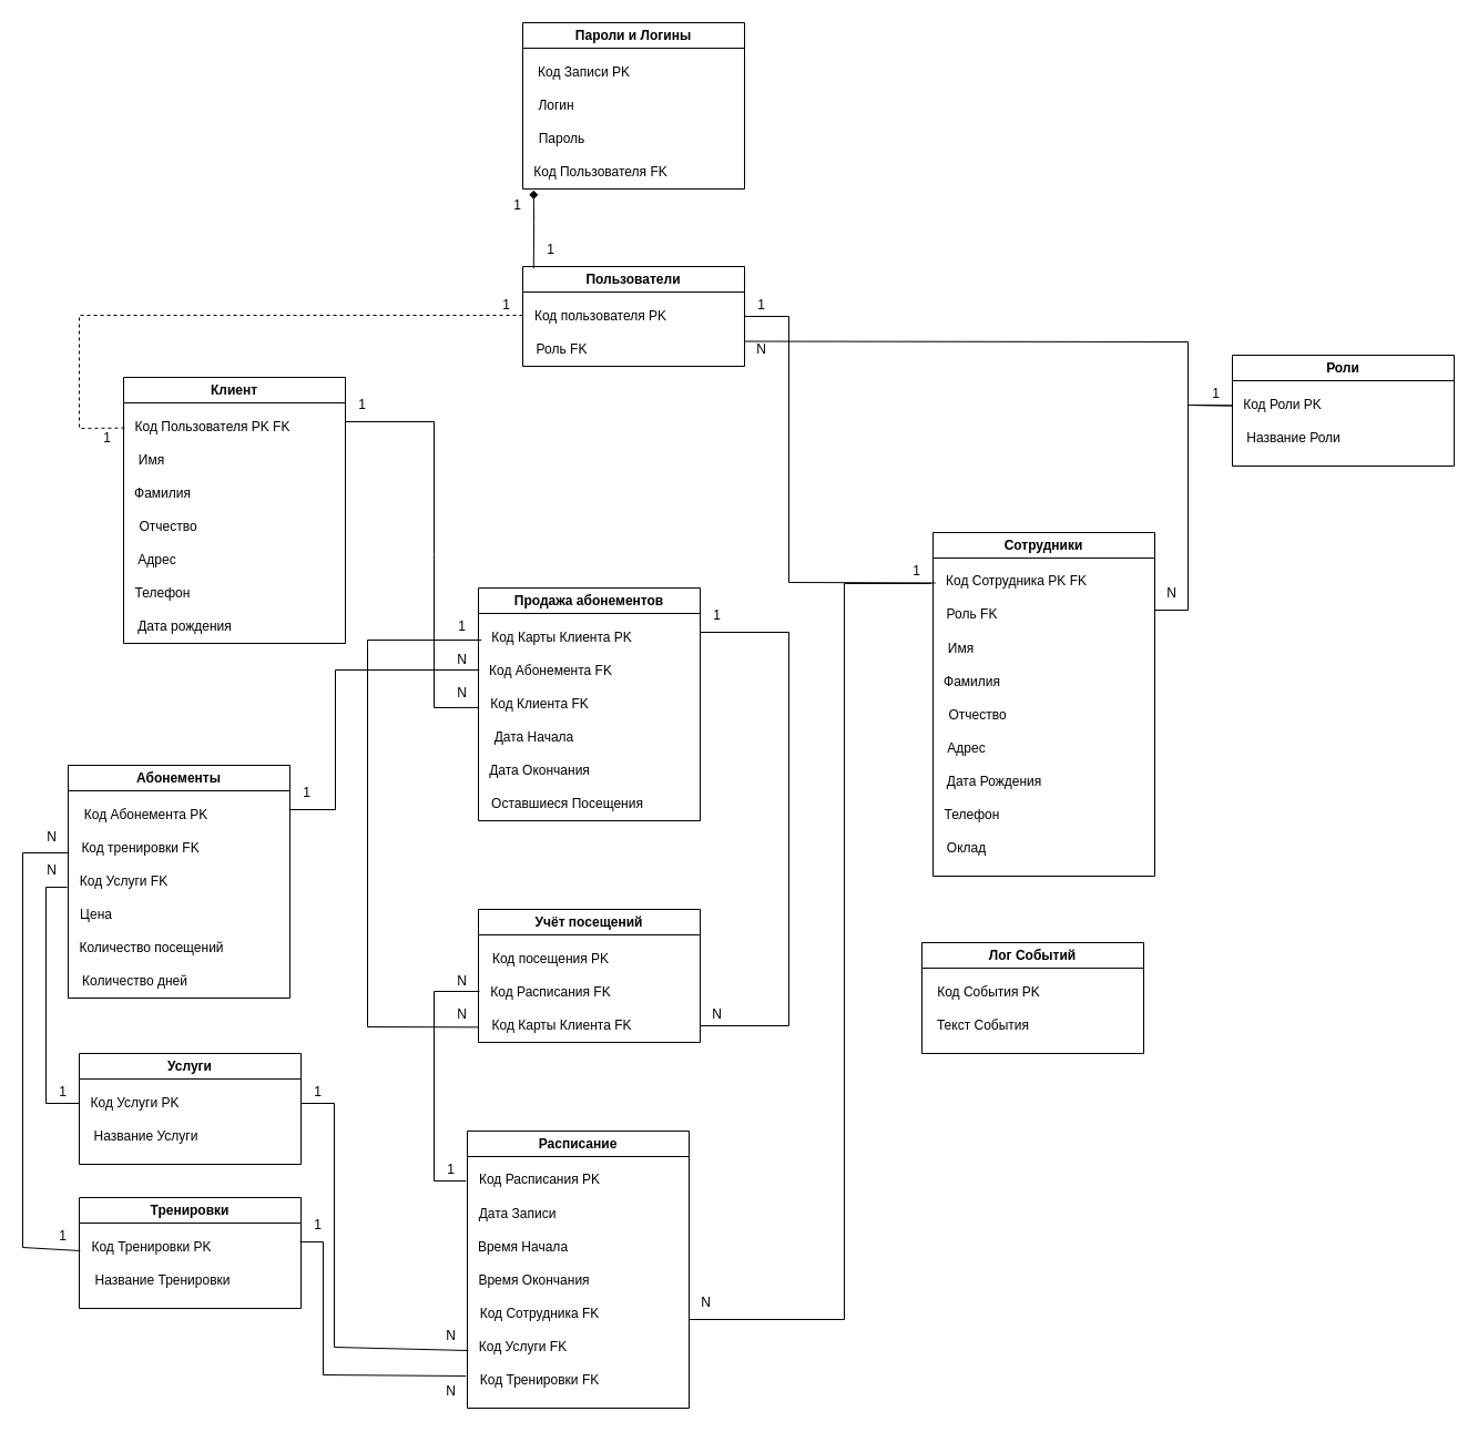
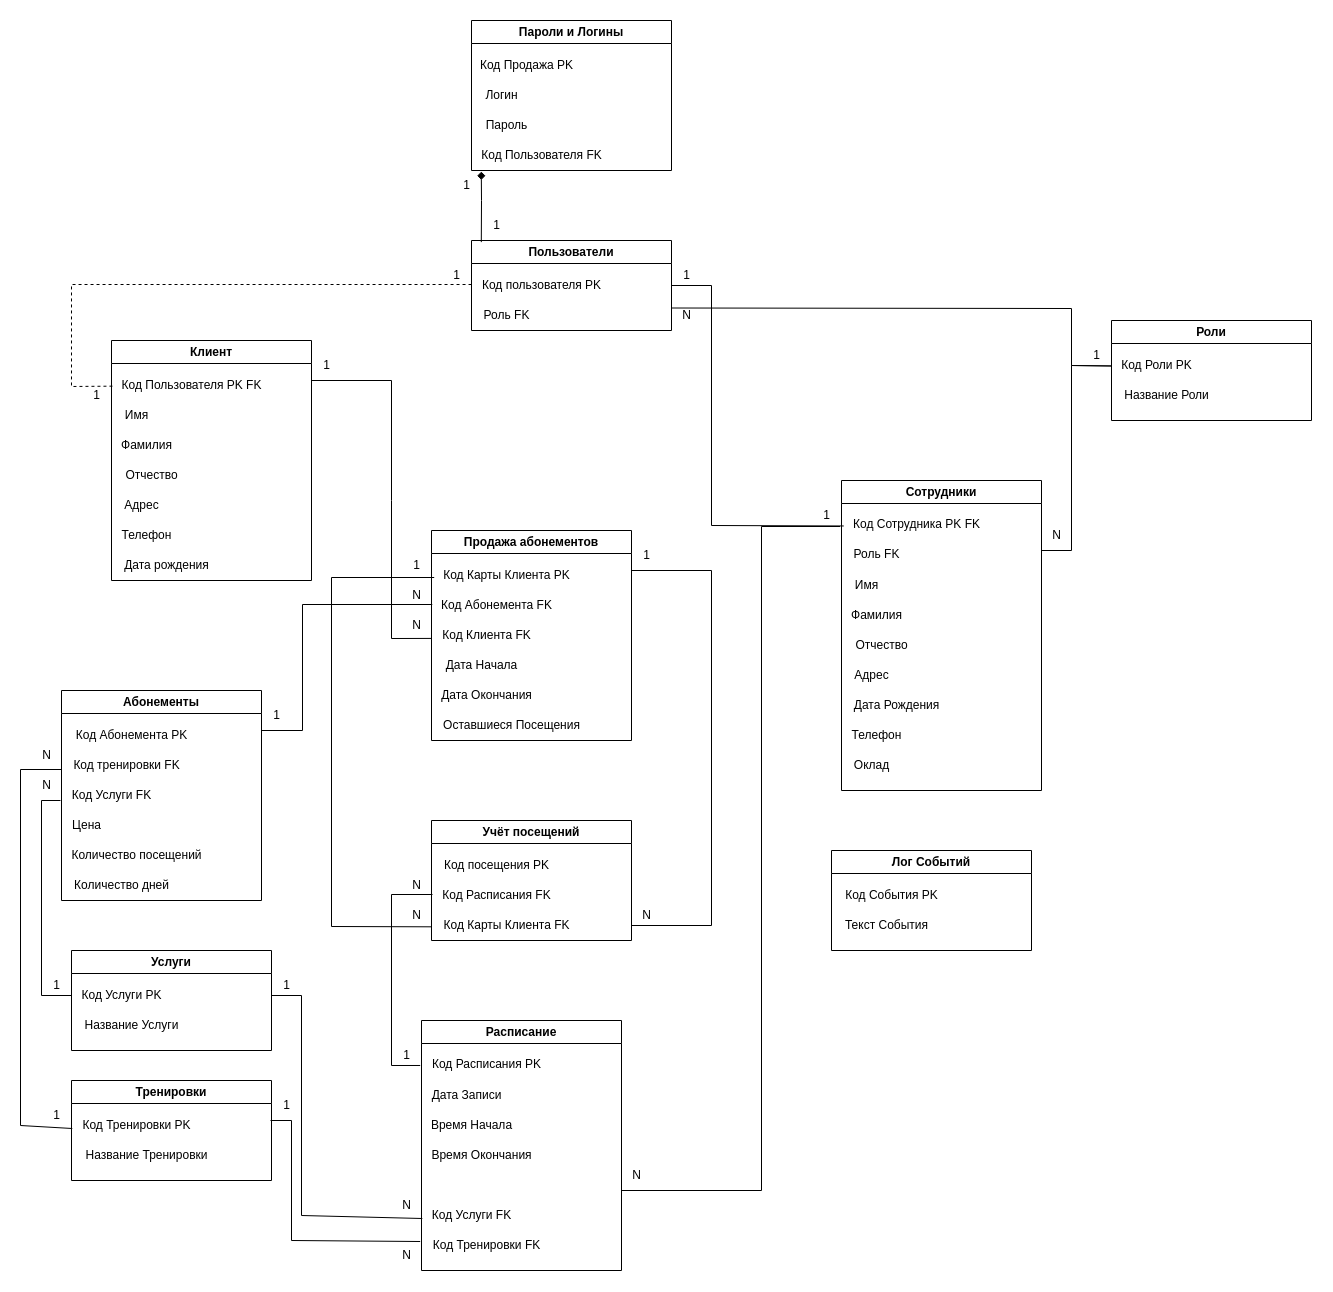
- <mxCell id="56" value="Код Записи PK" style="text;html=1;align=center;verticalAlign=middle;resizable=0;points=[];autosize=1;strokeColor=none;fillColor=none;" vertex="1" parent="55"><mxGeometry y="30" width="110" height="30" as="geometry" /></mxCell>
+ <mxCell id="56" value="Код Продажа PK" style="text;html=1;align=center;verticalAlign=middle;resizable=0;points=[];autosize=1;strokeColor=none;fillColor=none;" vertex="1" parent="55"><mxGeometry y="30" width="110" height="30" as="geometry" /></mxCell>
- <mxCell id="33" value="Код Сотрудника FK" style="text;html=1;align=center;verticalAlign=middle;resizable=0;points=[];autosize=1;strokeColor=none;fillColor=none;" vertex="1" parent="28"><mxGeometry y="150" width="130" height="30" as="geometry" /></mxCell>
